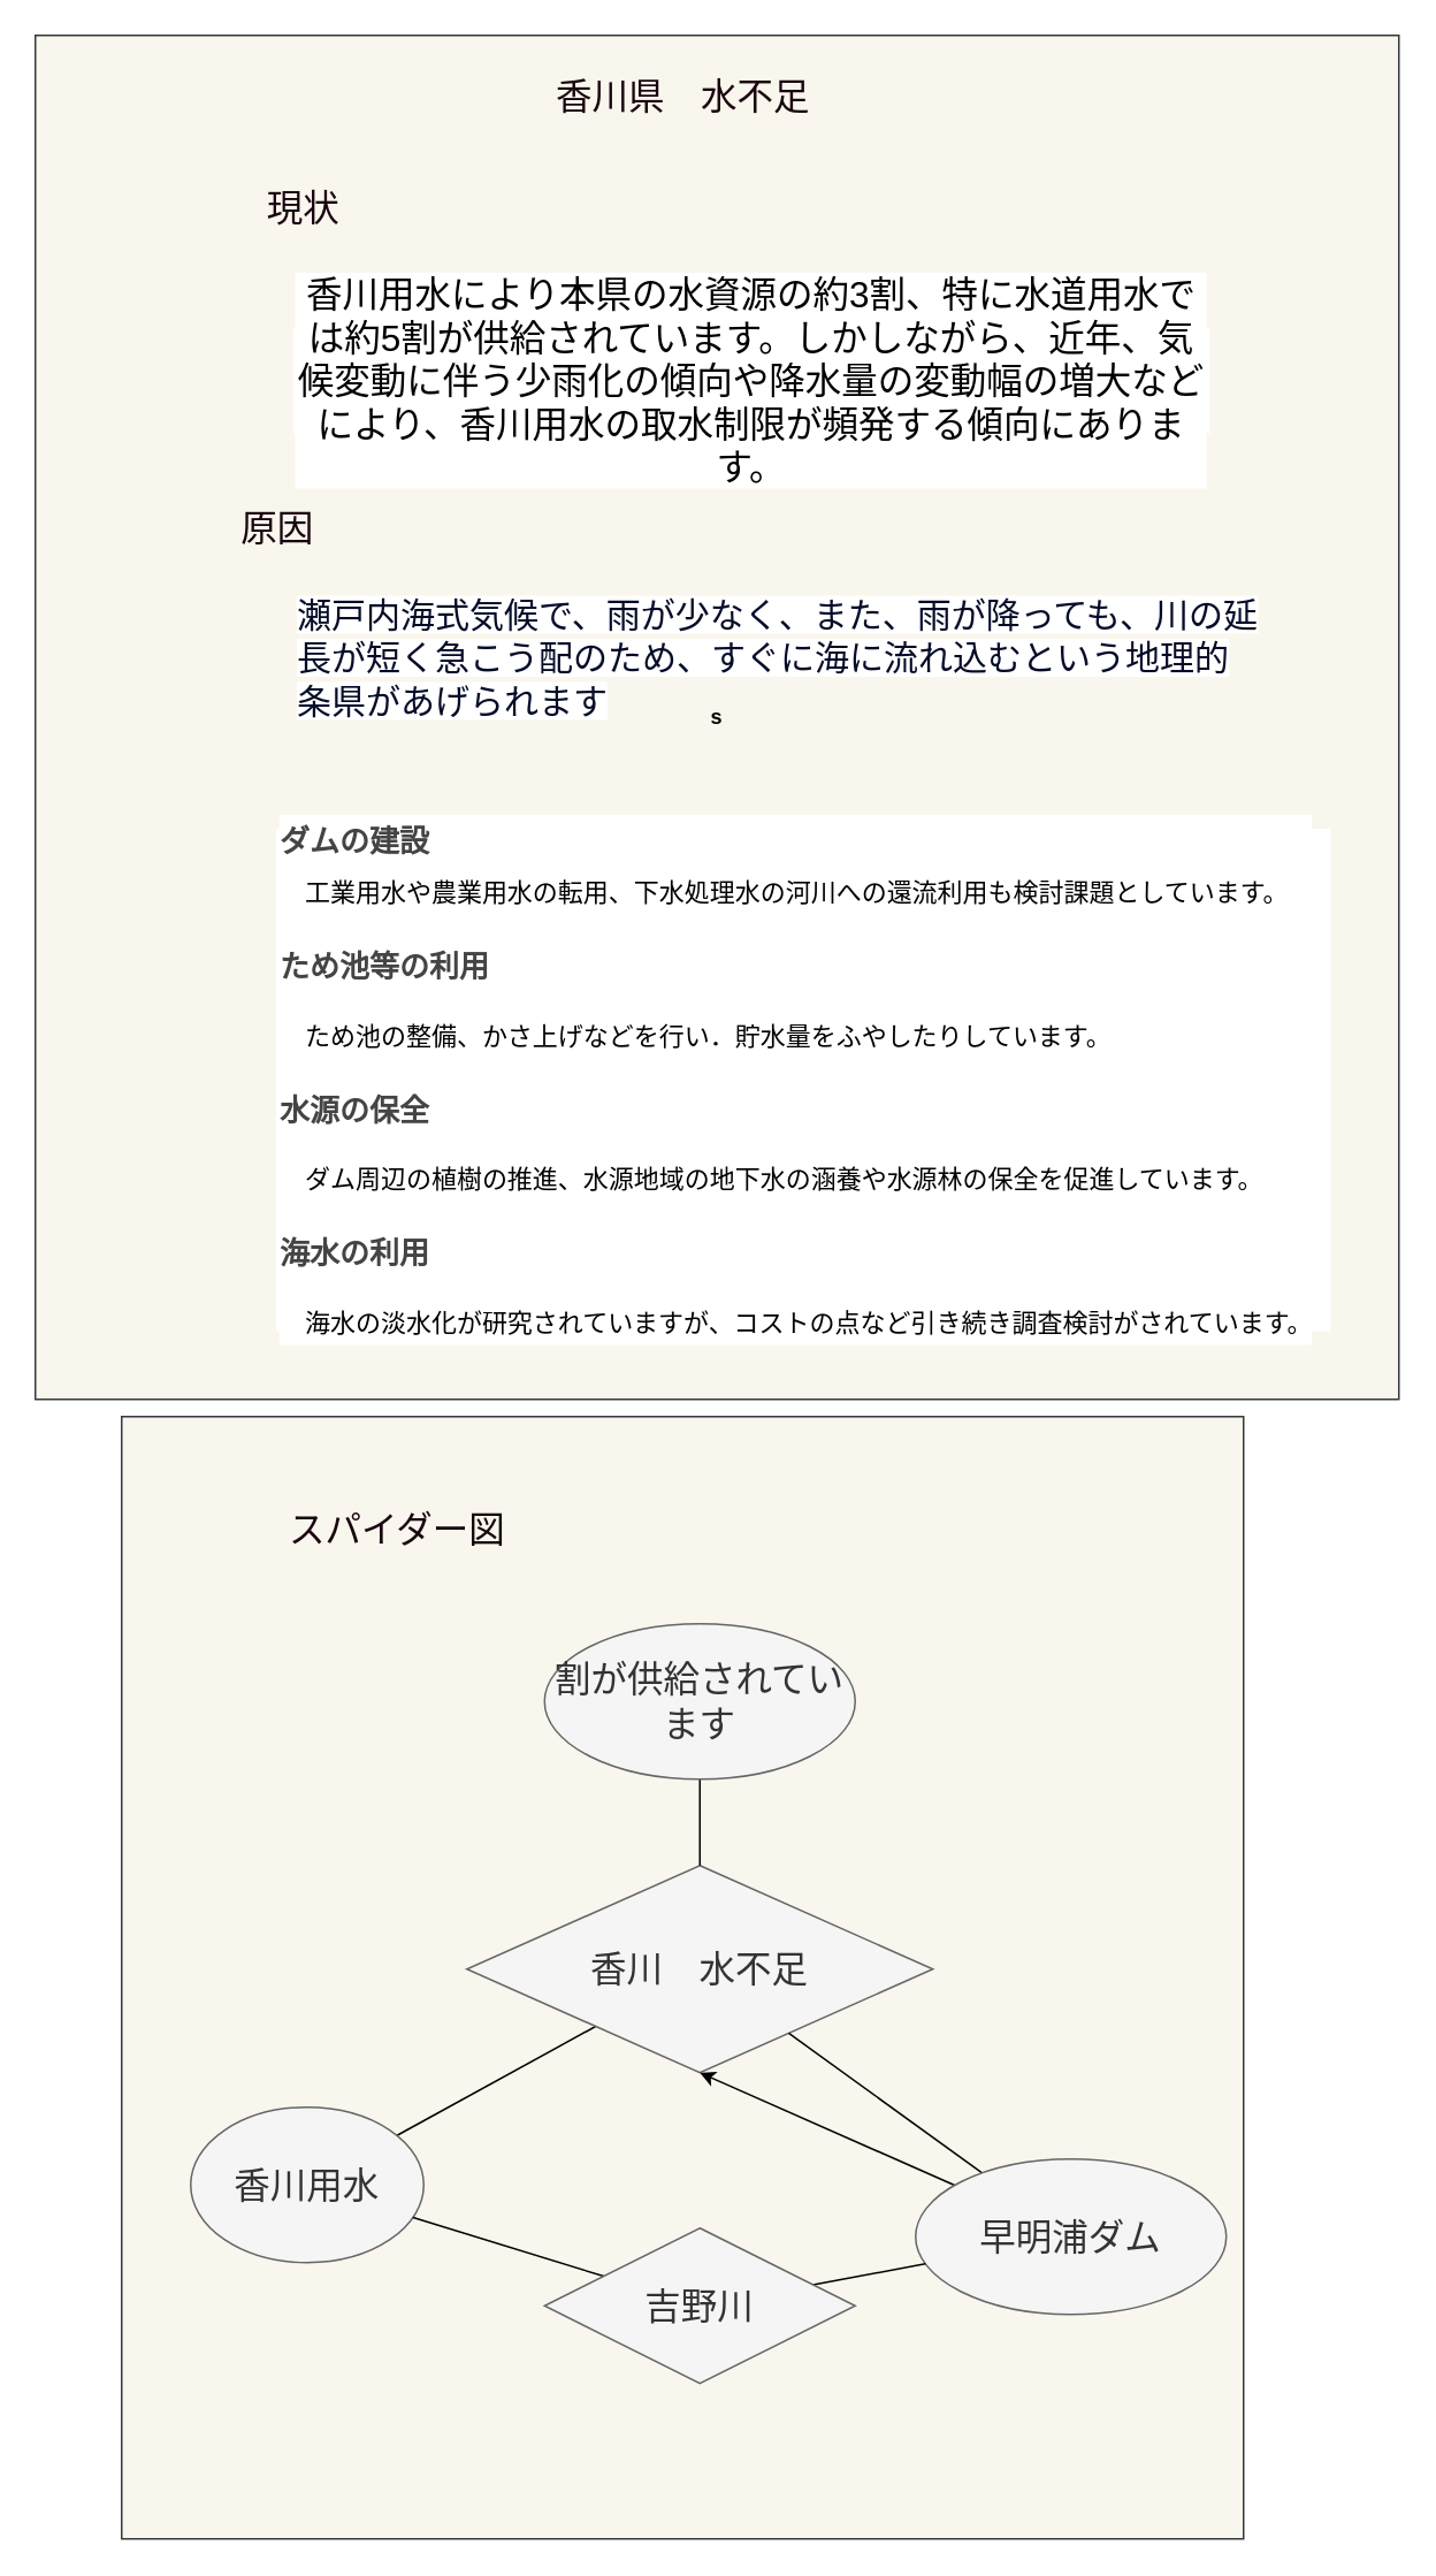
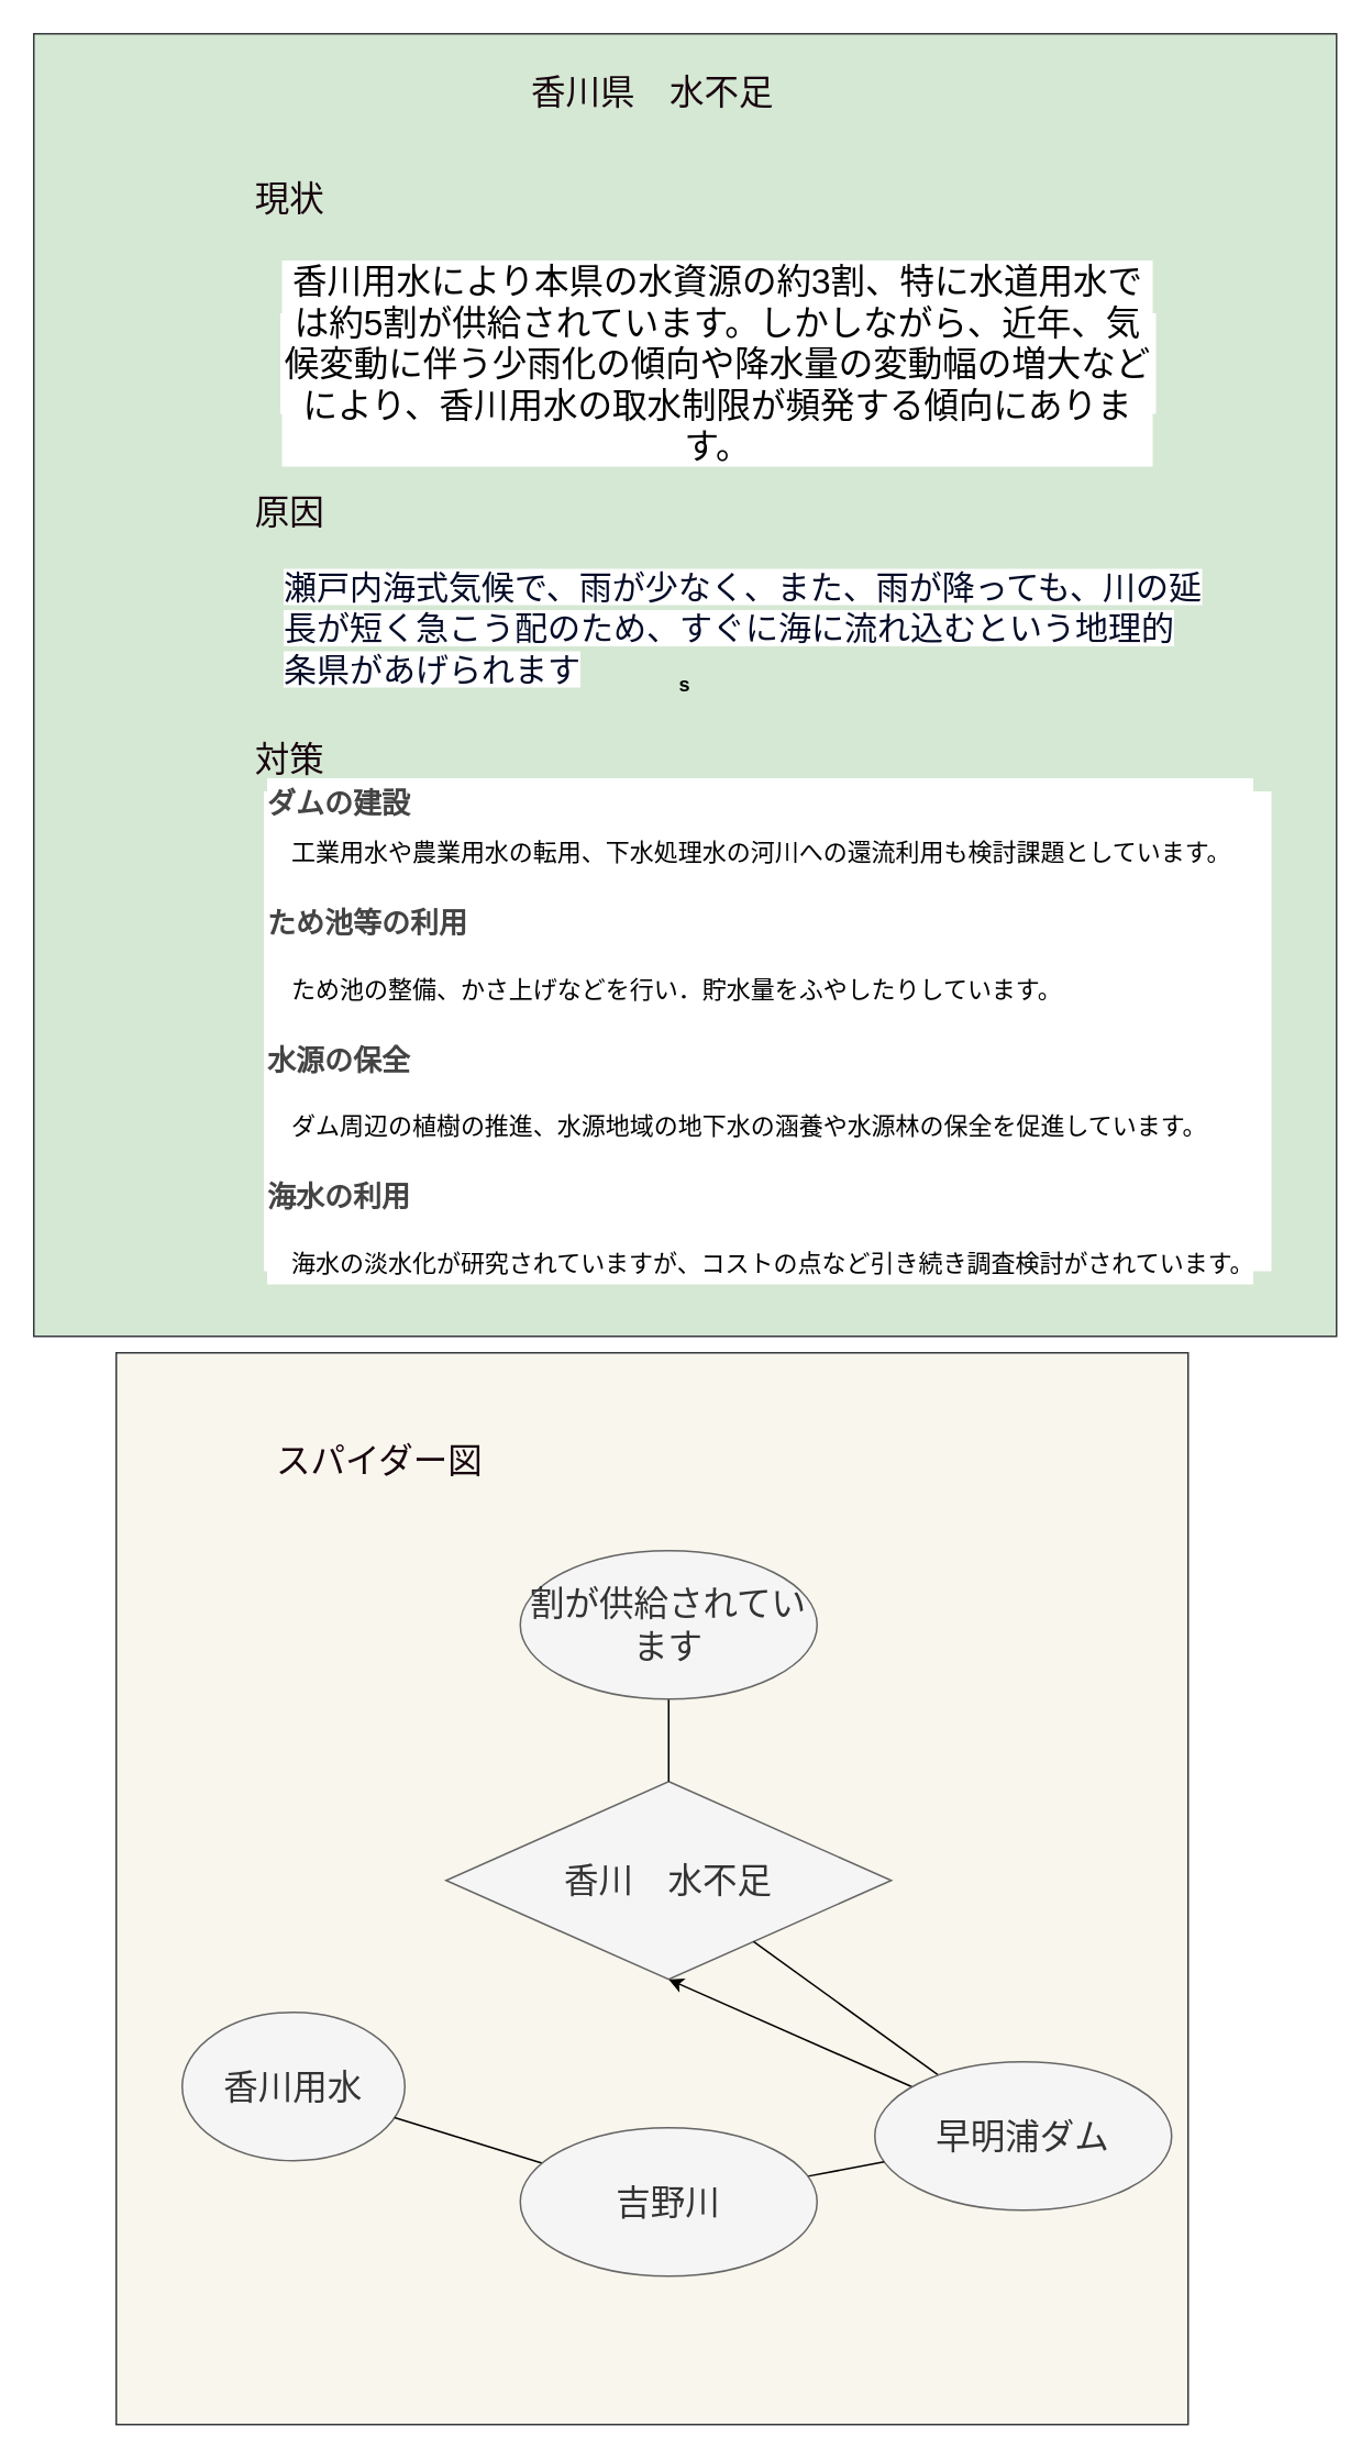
- <mxCell id="5" value="原因" style="text;html=1;align=center;verticalAlign=middle;resizable=0;points=[];autosize=1;strokeColor=none;fillColor=none;fontSize=21;fontColor=#19050F;" vertex="1" parent="1"><mxGeometry x="125" y="285" width="70" height="40" as="geometry" /></mxCell>
+ <mxCell id="5" value="原因" style="text;html=1;align=center;verticalAlign=middle;resizable=0;points=[];autosize=1;strokeColor=none;fillColor=none;fontSize=21;fontColor=#19050F;" vertex="1" parent="1"><mxGeometry x="140" y="290" width="70" height="40" as="geometry" /></mxCell>
- <mxCell id="2" value="s" style="whiteSpace=wrap;html=1;aspect=fixed;movable=1;resizable=1;rotatable=1;deletable=1;editable=1;connectable=1;strokeColor=#36393d;fillColor=#f9f7ed;fontStyle=1" vertex="1" parent="1"><mxGeometry x="20" y="20" width="790" height="790" as="geometry" /></mxCell>
+ <mxCell id="2" value="s" style="whiteSpace=wrap;html=1;aspect=fixed;movable=1;resizable=1;rotatable=1;deletable=1;editable=1;connectable=1;strokeColor=#36393d;fillColor=#d5e8d4;fontStyle=1;" vertex="1" parent="1"><mxGeometry x="20" y="20" width="790" height="790" as="geometry" /></mxCell>
+ <mxCell id="6" value="対策" style="text;html=1;align=center;verticalAlign=middle;resizable=0;points=[];autosize=1;strokeColor=none;fillColor=none;fontSize=21;fontColor=#19050F;" vertex="1" parent="1"><mxGeometry x="140" y="440" width="70" height="40" as="geometry" /></mxCell>
- <mxCell id="8" style="edgeStyle=none;html=1;strokeColor=#000000;fontSize=21;fontColor=#19050F;endArrow=none;endFill=0;" edge="1" parent="1" source="9" target="11"><mxGeometry relative="1" as="geometry" /></mxCell>
- <mxCell id="17" value="吉野川" style="rhombus;whiteSpace=wrap;html=1;strokeColor=#666666;fontSize=21;fontColor=#333333;fillColor=#f5f5f5;" vertex="1" parent="1"><mxGeometry x="315" y="1290" width="180" height="90" as="geometry" /></mxCell>
+ <mxCell id="17" value="吉野川" style="ellipse;whiteSpace=wrap;html=1;strokeColor=#666666;fontSize=21;fontColor=#333333;fillColor=#f5f5f5;" vertex="1" parent="1"><mxGeometry x="315" y="1290" width="180" height="90" as="geometry" /></mxCell>
